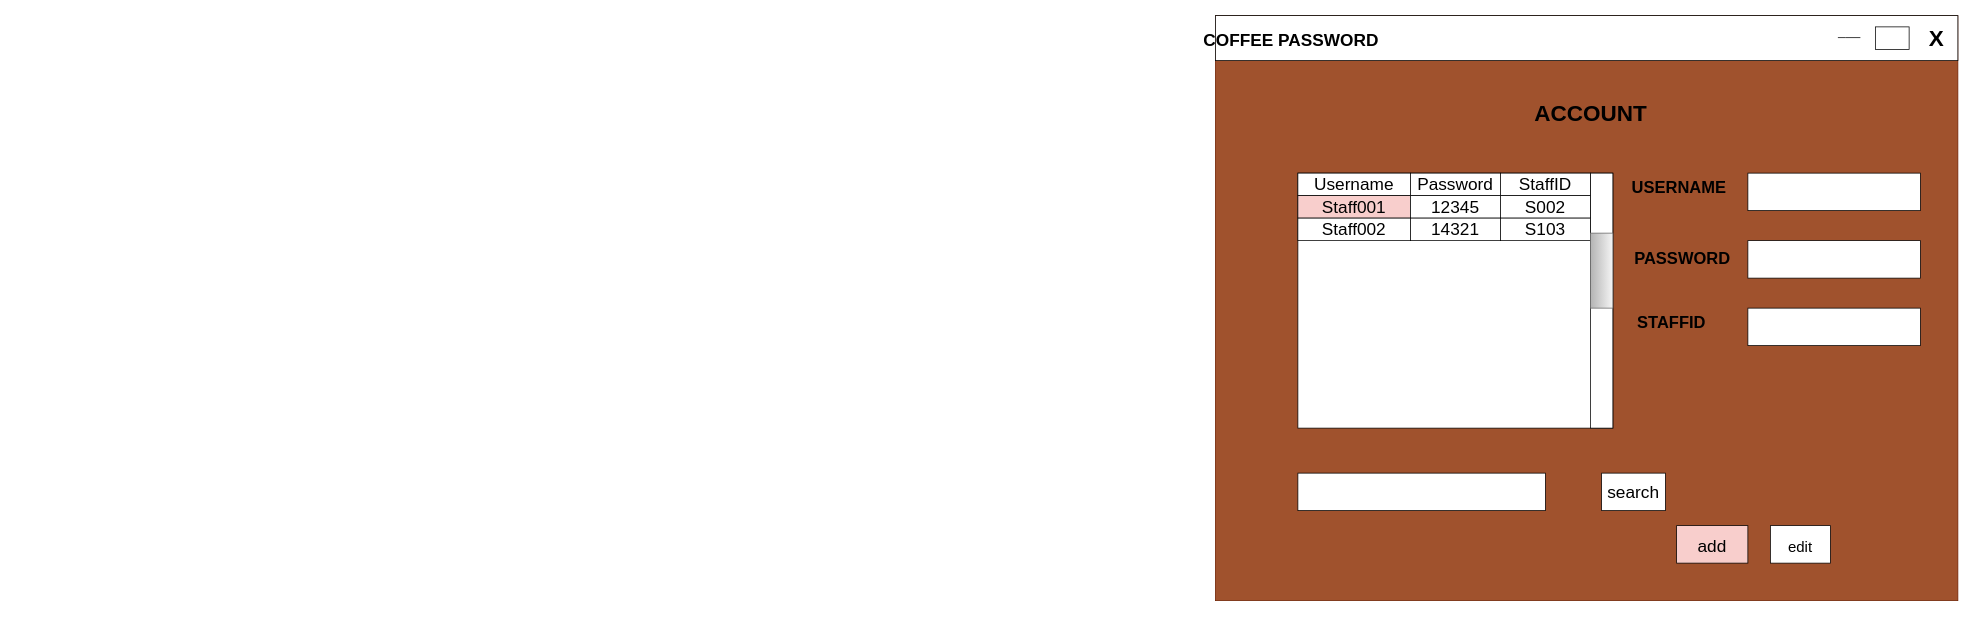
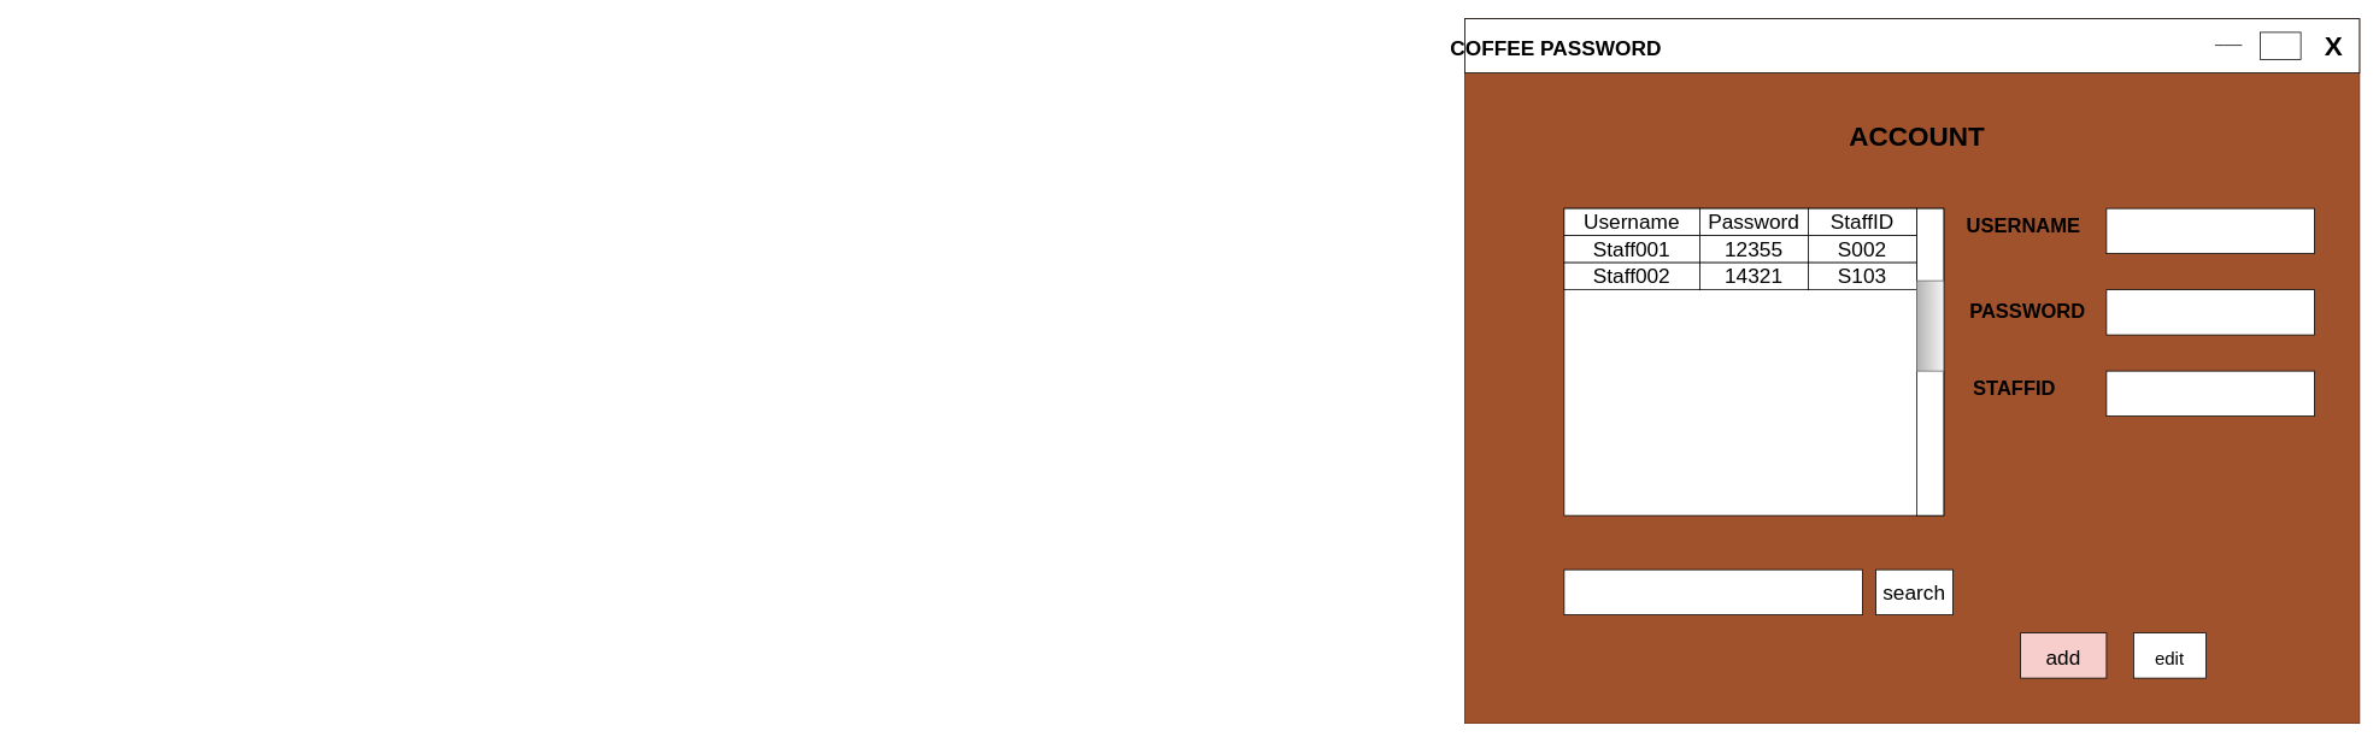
- <mxCell id="17" value="Staff001" style="rounded=0;whiteSpace=wrap;html=1;fontSize=23;fillColor=#f8cecc;" vertex="1" parent="1"><mxGeometry x="1730" y="260" width="150" height="30" as="geometry" /></mxCell>
+ <mxCell id="17" value="Staff001" style="rounded=0;whiteSpace=wrap;html=1;fontSize=23;" vertex="1" parent="1"><mxGeometry x="1730" y="260" width="150" height="30" as="geometry" /></mxCell>
- <mxCell id="18" value="12345" style="rounded=0;whiteSpace=wrap;html=1;fontSize=23;" vertex="1" parent="1"><mxGeometry x="1880" y="260" width="120" height="30" as="geometry" /></mxCell>
+ <mxCell id="18" value="12355" style="rounded=0;whiteSpace=wrap;html=1;fontSize=23;" vertex="1" parent="1"><mxGeometry x="1880" y="260" width="120" height="30" as="geometry" /></mxCell>
- <mxCell id="23" value="search" style="rounded=0;whiteSpace=wrap;html=1;fontSize=23;" vertex="1" parent="1"><mxGeometry x="2135" y="630" width="85" height="50" as="geometry" /></mxCell>
+ <mxCell id="23" value="search" style="rounded=0;whiteSpace=wrap;html=1;fontSize=23;" vertex="1" parent="1"><mxGeometry x="2075" y="630" width="85" height="50" as="geometry" /></mxCell>
